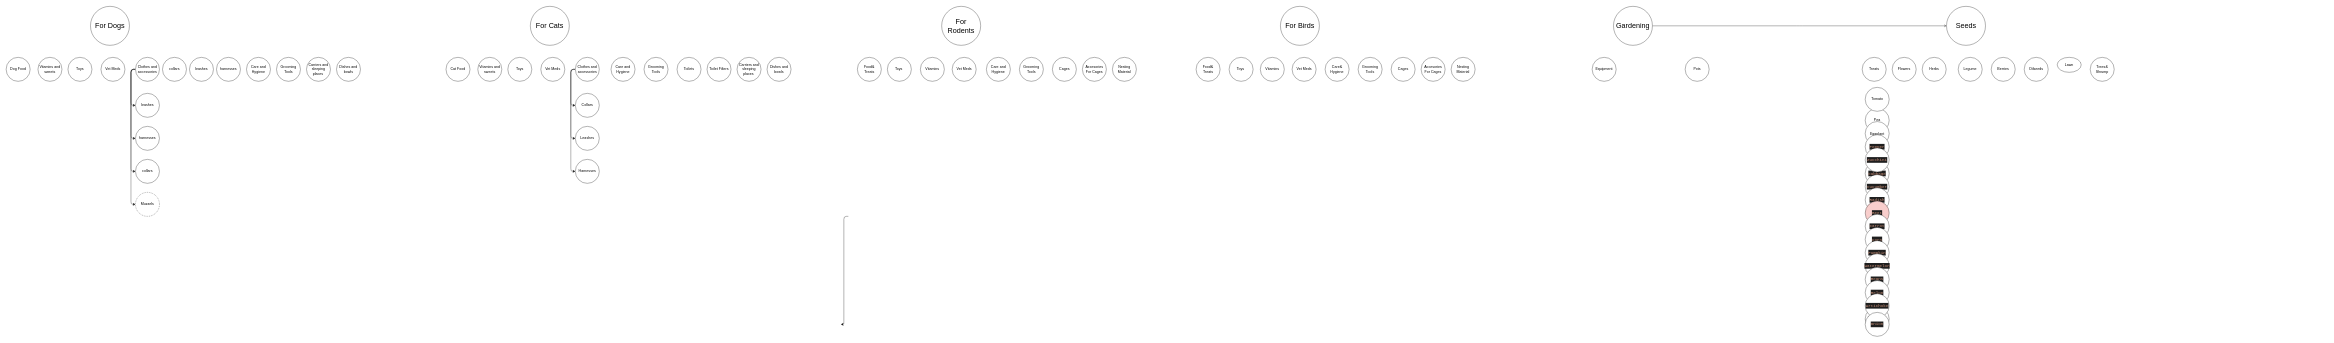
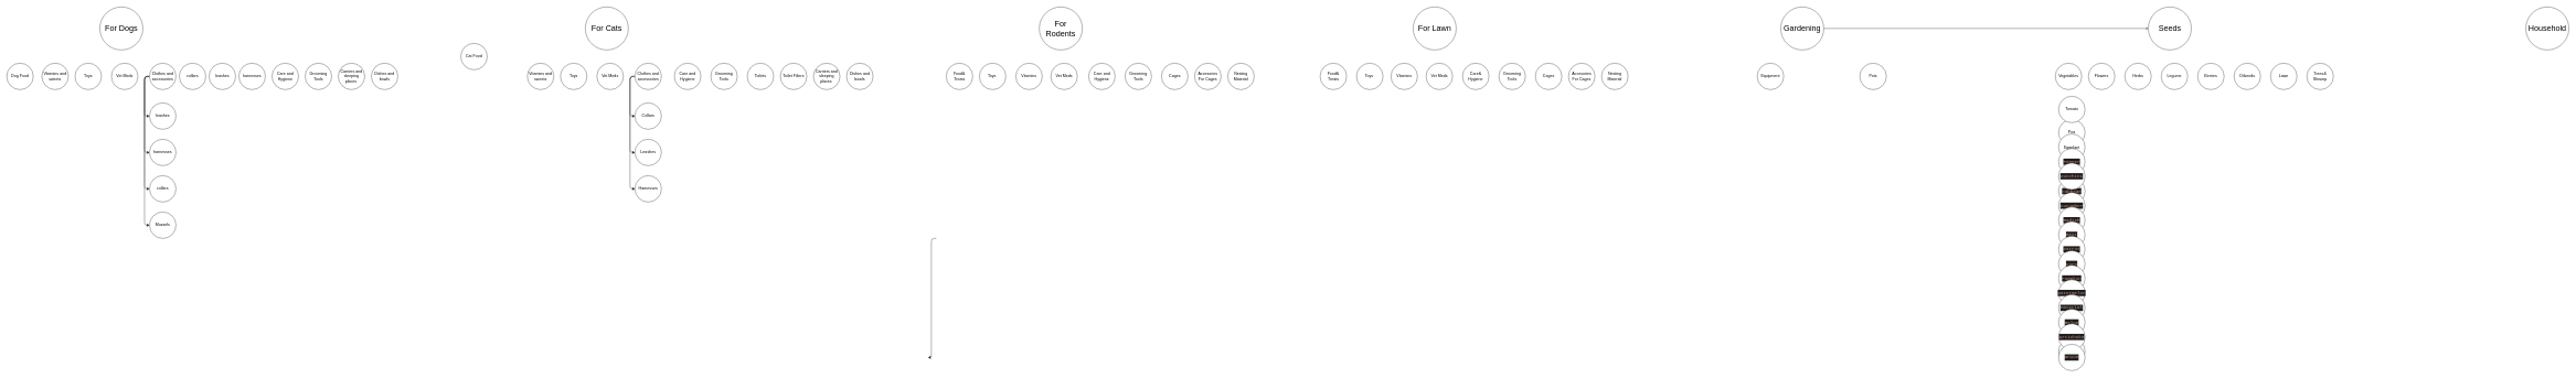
- <mxCell id="55" value="&lt;span style=&quot;font-size: 24px;&quot;&gt;For Birds&lt;/span&gt;" style="ellipse;whiteSpace=wrap;html=1;" parent="1" vertex="1"><mxGeometry x="4267" y="20" width="130" height="130" as="geometry" /></mxCell>
+ <mxCell id="55" value="&lt;span style=&quot;font-size: 24px;&quot;&gt;For Lawn&lt;/span&gt;" style="ellipse;whiteSpace=wrap;html=1;" parent="1" vertex="1"><mxGeometry x="4267" y="20" width="130" height="130" as="geometry" /></mxCell>
+ <mxCell id="76" value="&lt;span style=&quot;font-size: 24px;&quot;&gt;Household&lt;/span&gt;" style="ellipse;whiteSpace=wrap;html=1;" parent="1" vertex="1"><mxGeometry x="7627" y="20" width="130" height="130" as="geometry" /></mxCell>
- <mxCell id="70" value="Lawn" style="ellipse;whiteSpace=wrap;html=1;" parent="1" vertex="1"><mxGeometry x="6856" y="190" width="80" height="50" as="geometry" /></mxCell>
+ <mxCell id="70" value="Lawn" style="ellipse;whiteSpace=wrap;html=1;" parent="1" vertex="1"><mxGeometry x="6856" y="190" width="80" height="80" as="geometry" /></mxCell>
- <mxCell id="34" value="Cat Food" style="ellipse;whiteSpace=wrap;html=1;" parent="1" vertex="1"><mxGeometry x="1486" y="190" width="80" height="80" as="geometry" /></mxCell>
+ <mxCell id="34" value="Cat Food" style="ellipse;whiteSpace=wrap;html=1;" parent="1" vertex="1"><mxGeometry x="1391" y="130" width="80" height="80" as="geometry" /></mxCell>
- <mxCell id="68" value="Treats" style="ellipse;whiteSpace=wrap;html=1;" parent="1" vertex="1"><mxGeometry x="6206" y="190" width="80" height="80" as="geometry" /></mxCell>
+ <mxCell id="68" value="Vegetables" style="ellipse;whiteSpace=wrap;html=1;" parent="1" vertex="1"><mxGeometry x="6206" y="190" width="80" height="80" as="geometry" /></mxCell>
- <mxCell id="69" value="Herbs" style="ellipse;whiteSpace=wrap;html=1;" parent="1" vertex="1"><mxGeometry x="6406" y="190" width="80" height="80" as="geometry" /></mxCell>
+ <mxCell id="69" value="Herbs" style="ellipse;whiteSpace=wrap;html=1;" parent="1" vertex="1"><mxGeometry x="6416" y="190" width="80" height="80" as="geometry" /></mxCell>
- <mxCell id="20" value="Muzzels" style="ellipse;whiteSpace=wrap;html=1;dashed=1;" parent="1" vertex="1"><mxGeometry x="451" y="640" width="80" height="80" as="geometry" /></mxCell>
+ <mxCell id="20" value="Muzzels" style="ellipse;whiteSpace=wrap;html=1;" parent="1" vertex="1"><mxGeometry x="451" y="640" width="80" height="80" as="geometry" /></mxCell>
- <mxCell id="87" value="&lt;div style=&quot;color: rgb(204, 204, 204); background-color: rgb(31, 31, 31); font-family: Consolas, &amp;quot;Courier New&amp;quot;, monospace; font-size: 14px; line-height: 19px;&quot;&gt;&lt;div style=&quot;line-height: 19px;&quot;&gt;&lt;div style=&quot;line-height: 19px;&quot;&gt;&lt;div style=&quot;line-height: 19px;&quot;&gt;&lt;div style=&quot;line-height: 19px;&quot;&gt;&lt;div style=&quot;line-height: 19px;&quot;&gt;&lt;span style=&quot;color: #ce9178;&quot;&gt;Beet&lt;/span&gt;&lt;/div&gt;&lt;/div&gt;&lt;/div&gt;&lt;/div&gt;&lt;/div&gt;&lt;/div&gt;" style="ellipse;whiteSpace=wrap;html=1;fillColor=#f8cecc;" vertex="1" parent="1"><mxGeometry x="6216" y="669" width="80" height="80" as="geometry" /></mxCell>
+ <mxCell id="87" value="&lt;div style=&quot;color: rgb(204, 204, 204); background-color: rgb(31, 31, 31); font-family: Consolas, &amp;quot;Courier New&amp;quot;, monospace; font-size: 14px; line-height: 19px;&quot;&gt;&lt;div style=&quot;line-height: 19px;&quot;&gt;&lt;div style=&quot;line-height: 19px;&quot;&gt;&lt;div style=&quot;line-height: 19px;&quot;&gt;&lt;div style=&quot;line-height: 19px;&quot;&gt;&lt;div style=&quot;line-height: 19px;&quot;&gt;&lt;span style=&quot;color: #ce9178;&quot;&gt;Beet&lt;/span&gt;&lt;/div&gt;&lt;/div&gt;&lt;/div&gt;&lt;/div&gt;&lt;/div&gt;&lt;/div&gt;" style="ellipse;whiteSpace=wrap;html=1;" vertex="1" parent="1"><mxGeometry x="6216" y="669" width="80" height="80" as="geometry" /></mxCell>
- <mxCell id="92" value="&lt;div style=&quot;color: rgb(204, 204, 204); background-color: rgb(31, 31, 31); font-family: Consolas, &amp;quot;Courier New&amp;quot;, monospace; font-size: 14px; line-height: 19px;&quot;&gt;&lt;div style=&quot;line-height: 19px;&quot;&gt;&lt;div style=&quot;line-height: 19px;&quot;&gt;&lt;div style=&quot;line-height: 19px;&quot;&gt;&lt;div style=&quot;line-height: 19px;&quot;&gt;&lt;div style=&quot;line-height: 19px;&quot;&gt;&lt;div style=&quot;line-height: 19px;&quot;&gt;&lt;div style=&quot;line-height: 19px;&quot;&gt;&lt;div style=&quot;line-height: 19px;&quot;&gt;&lt;div style=&quot;line-height: 19px;&quot;&gt;&lt;div style=&quot;line-height: 19px;&quot;&gt;&lt;span style=&quot;color: #ce9178;&quot;&gt;Beans&lt;/span&gt;&lt;/div&gt;&lt;/div&gt;&lt;/div&gt;&lt;/div&gt;&lt;/div&gt;&lt;/div&gt;&lt;/div&gt;&lt;/div&gt;&lt;/div&gt;&lt;/div&gt;&lt;/div&gt;" style="ellipse;whiteSpace=wrap;html=1;" vertex="1" parent="1"><mxGeometry x="6216" y="890" width="80" height="80" as="geometry" /></mxCell>
+ <mxCell id="92" value="&lt;div style=&quot;color: rgb(204, 204, 204); background-color: rgb(31, 31, 31); font-family: Consolas, &amp;quot;Courier New&amp;quot;, monospace; font-size: 14px; line-height: 19px;&quot;&gt;&lt;div style=&quot;line-height: 19px;&quot;&gt;&lt;div style=&quot;line-height: 19px;&quot;&gt;&lt;div style=&quot;line-height: 19px;&quot;&gt;&lt;div style=&quot;line-height: 19px;&quot;&gt;&lt;div style=&quot;line-height: 19px;&quot;&gt;&lt;div style=&quot;line-height: 19px;&quot;&gt;&lt;div style=&quot;line-height: 19px;&quot;&gt;&lt;div style=&quot;line-height: 19px;&quot;&gt;&lt;div style=&quot;line-height: 19px;&quot;&gt;&lt;div style=&quot;line-height: 19px;&quot;&gt;&lt;span style=&quot;color: #ce9178;&quot;&gt;Material&lt;/span&gt;&lt;/div&gt;&lt;/div&gt;&lt;/div&gt;&lt;/div&gt;&lt;/div&gt;&lt;/div&gt;&lt;/div&gt;&lt;/div&gt;&lt;/div&gt;&lt;/div&gt;&lt;/div&gt;" style="ellipse;whiteSpace=wrap;html=1;" vertex="1" parent="1"><mxGeometry x="6216" y="890" width="80" height="80" as="geometry" /></mxCell>
